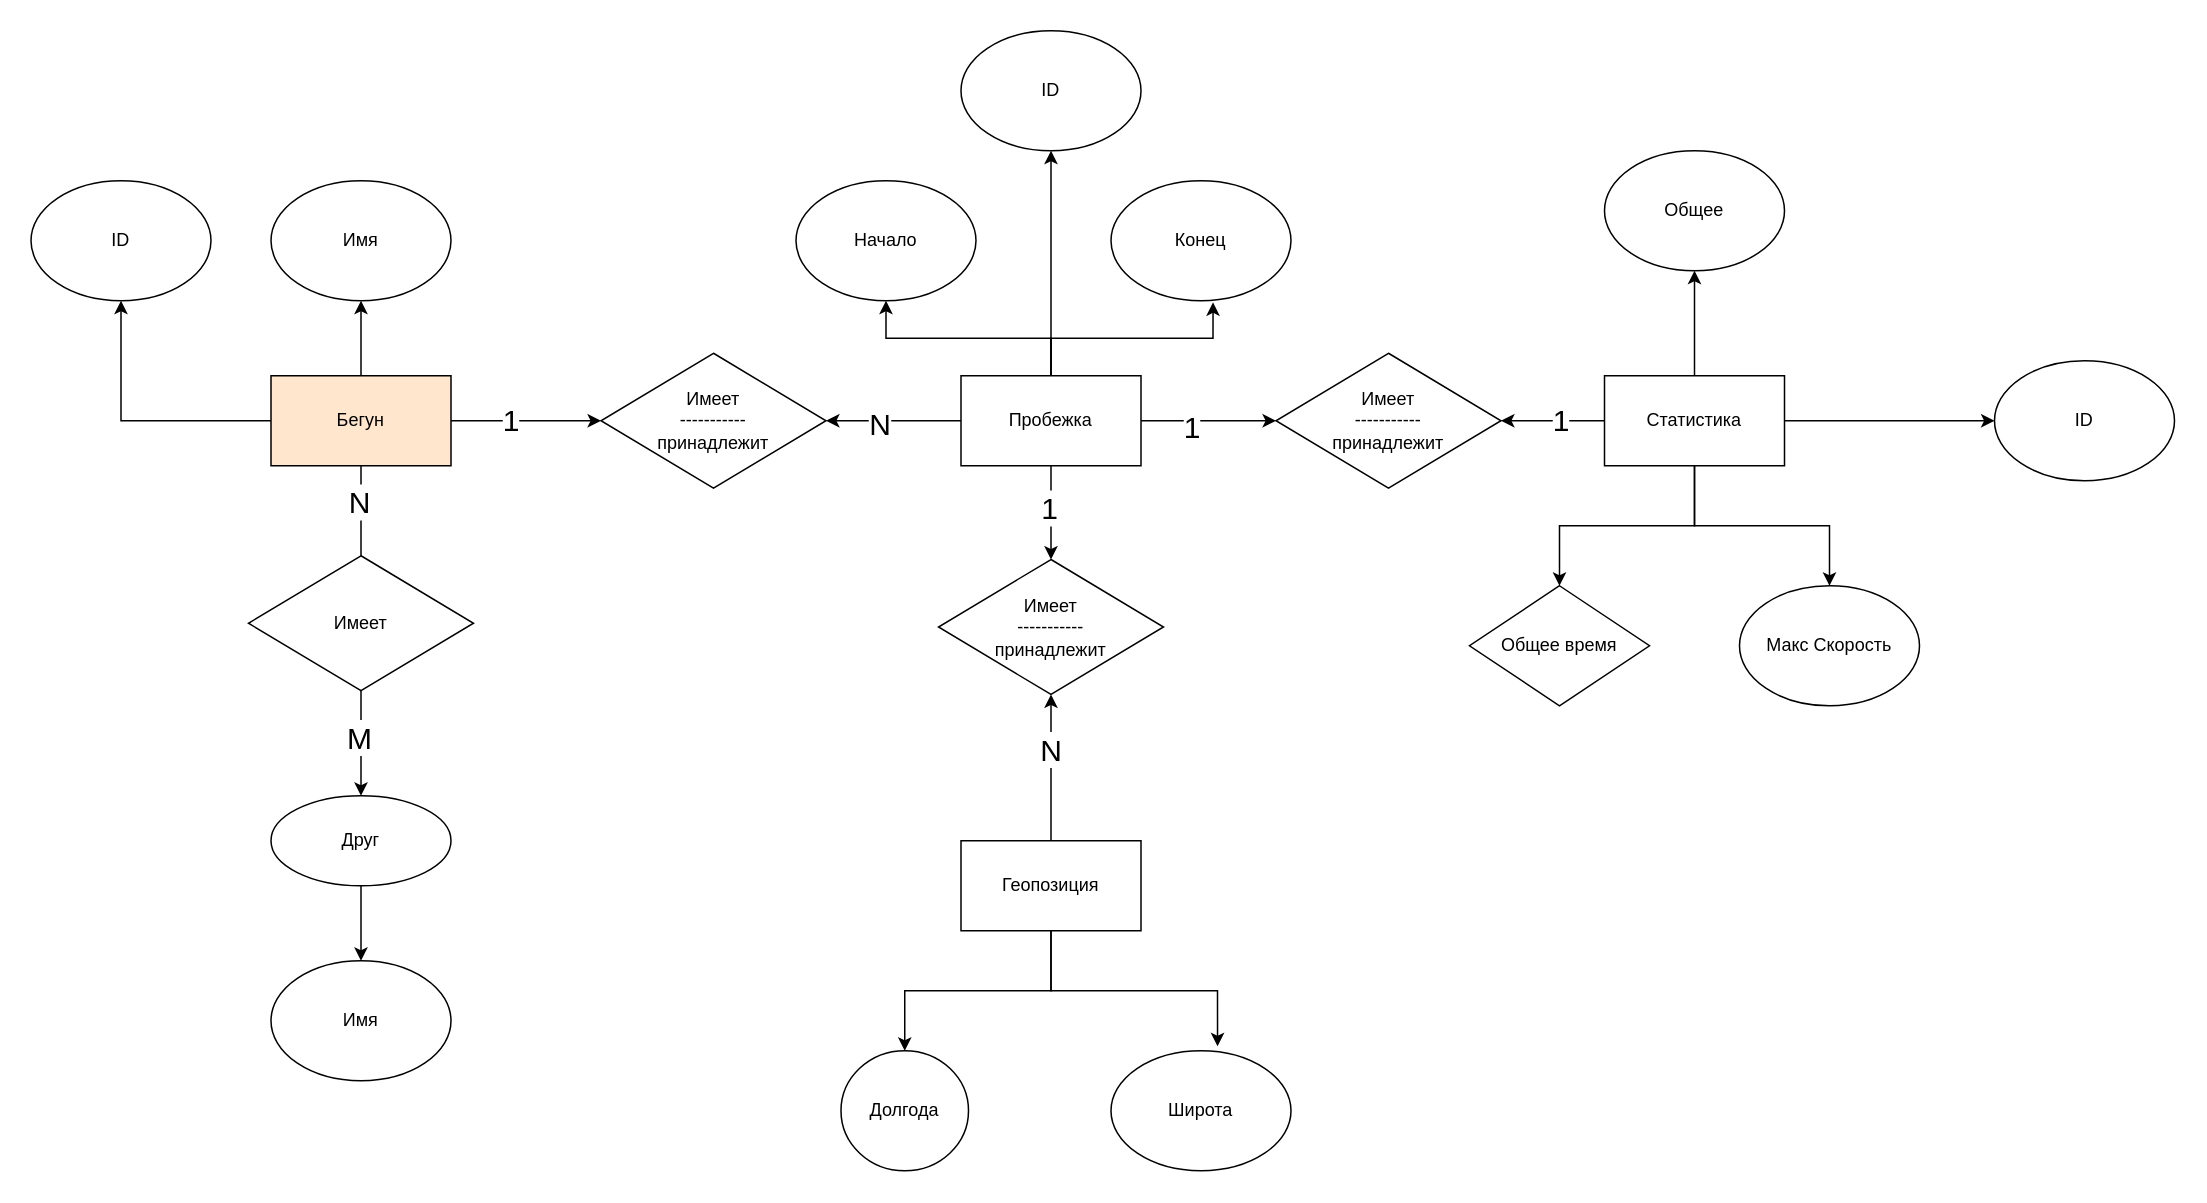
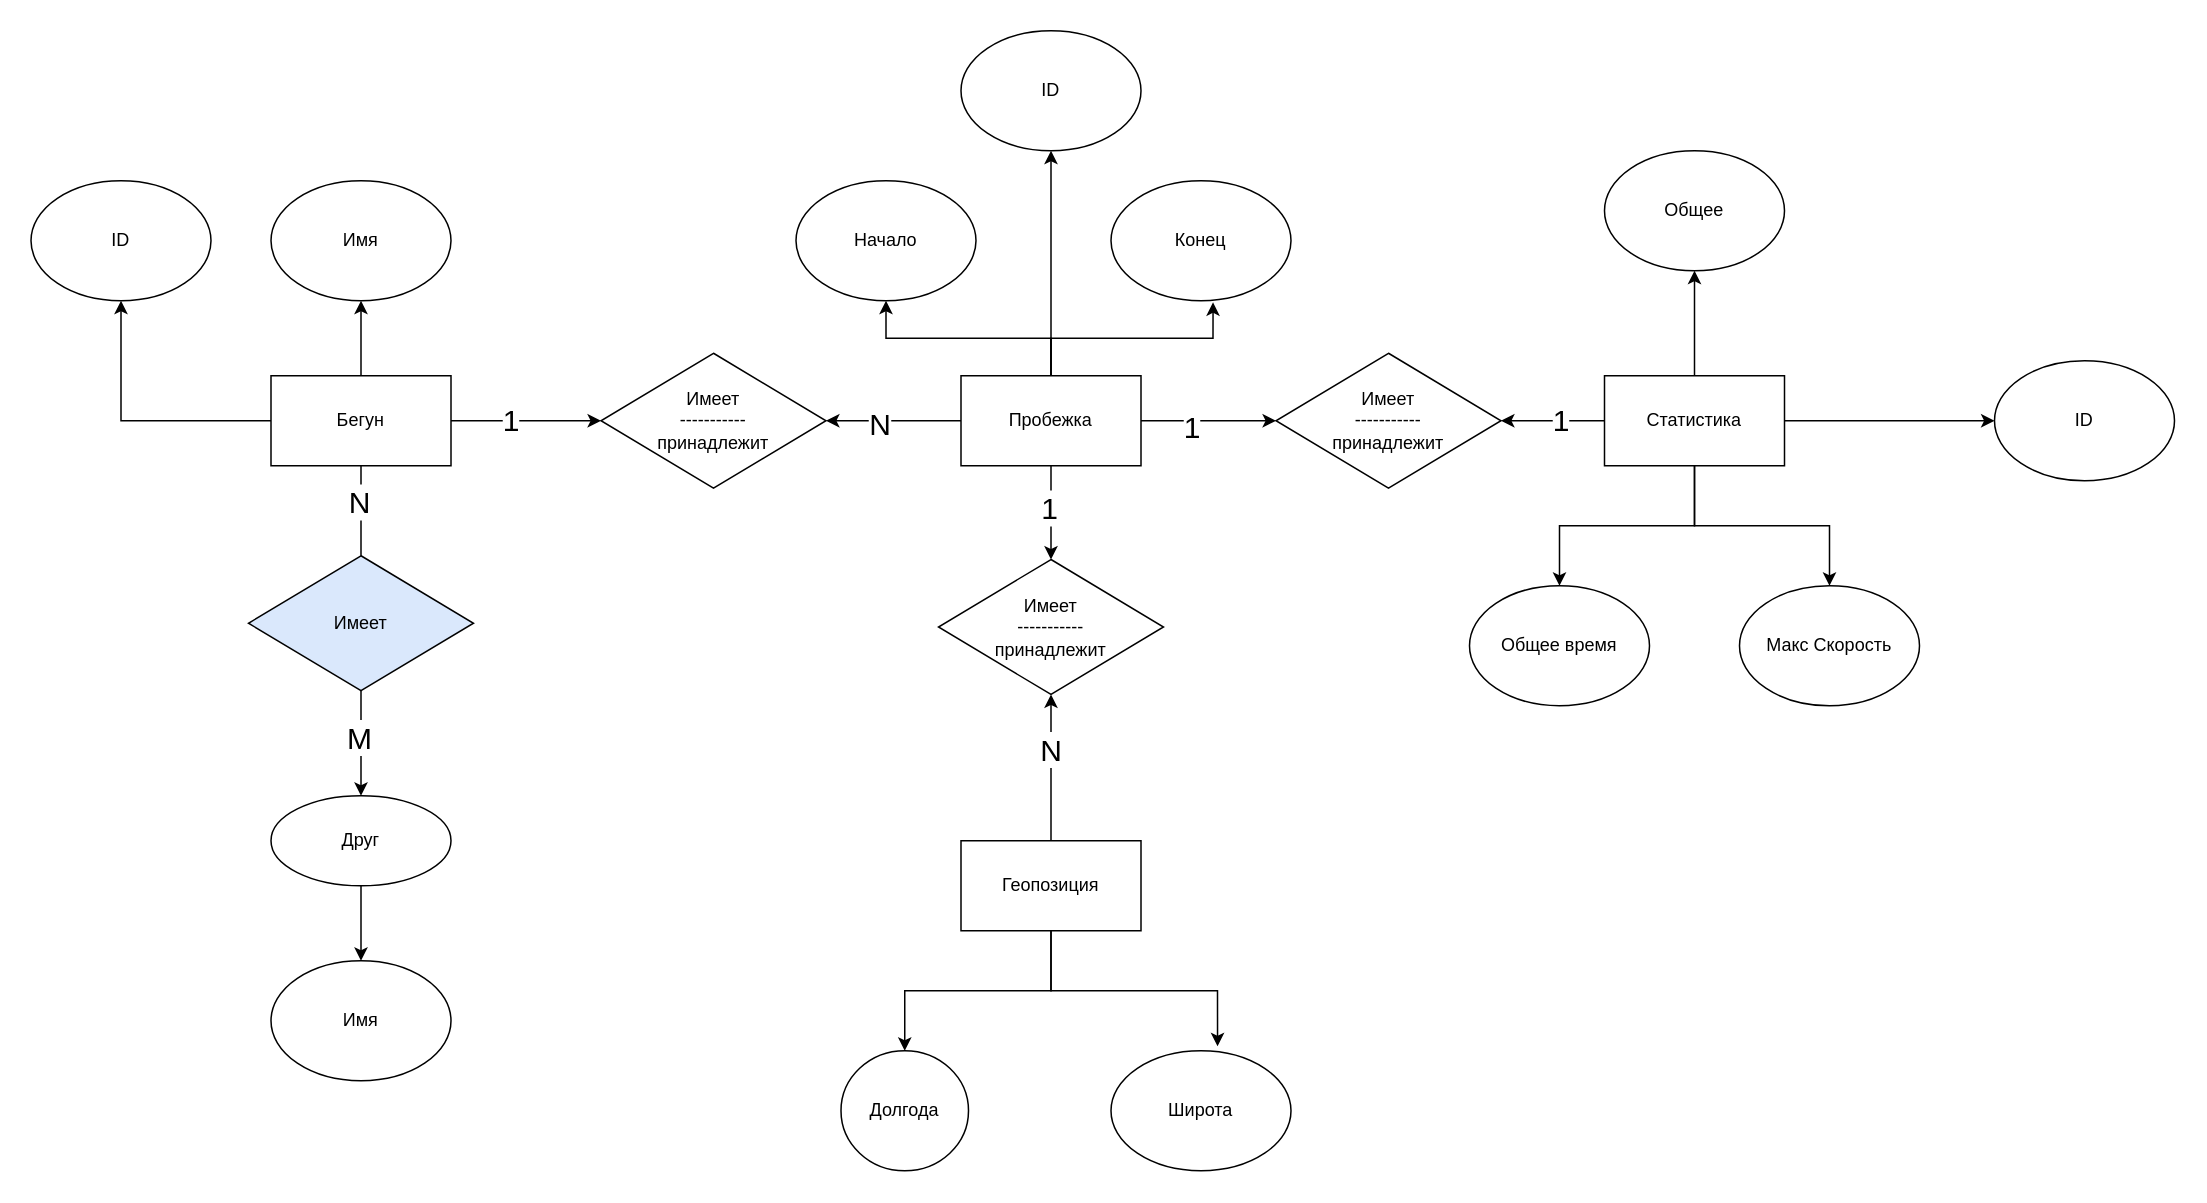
- <mxCell id="8" value="Бегун" style="rounded=0;whiteSpace=wrap;html=1;fillColor=#ffe6cc;" parent="1" vertex="1"><mxGeometry x="180" y="250" width="120" height="60" as="geometry" /></mxCell>
+ <mxCell id="8" value="Бегун" style="rounded=0;whiteSpace=wrap;html=1;" parent="1" vertex="1"><mxGeometry x="180" y="250" width="120" height="60" as="geometry" /></mxCell>
- <mxCell id="49" value="&lt;div&gt;Имеет&lt;/div&gt;" style="rhombus;whiteSpace=wrap;html=1;" parent="1" vertex="1"><mxGeometry x="165" y="370" width="150" height="90" as="geometry" /></mxCell>
+ <mxCell id="49" value="&lt;div&gt;Имеет&lt;/div&gt;" style="rhombus;whiteSpace=wrap;html=1;fillColor=#dae8fc;" parent="1" vertex="1"><mxGeometry x="165" y="370" width="150" height="90" as="geometry" /></mxCell>
- <mxCell id="39" value="Общее время" style="rhombus;whiteSpace=wrap;html=1;" parent="1" vertex="1"><mxGeometry x="979" y="390" width="120" height="80" as="geometry" /></mxCell>
+ <mxCell id="39" value="Общее время" style="ellipse;whiteSpace=wrap;html=1;" parent="1" vertex="1"><mxGeometry x="979" y="390" width="120" height="80" as="geometry" /></mxCell>
